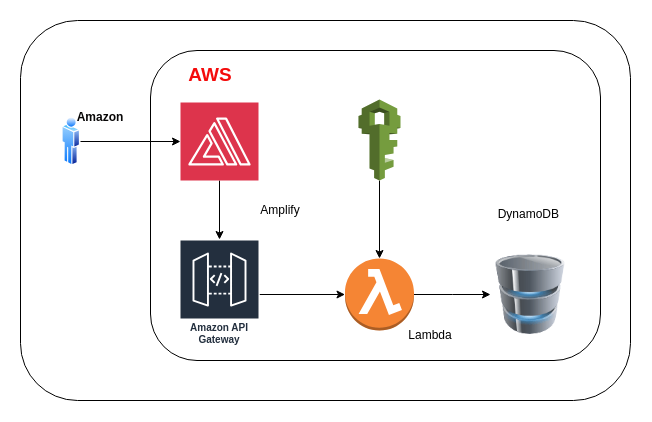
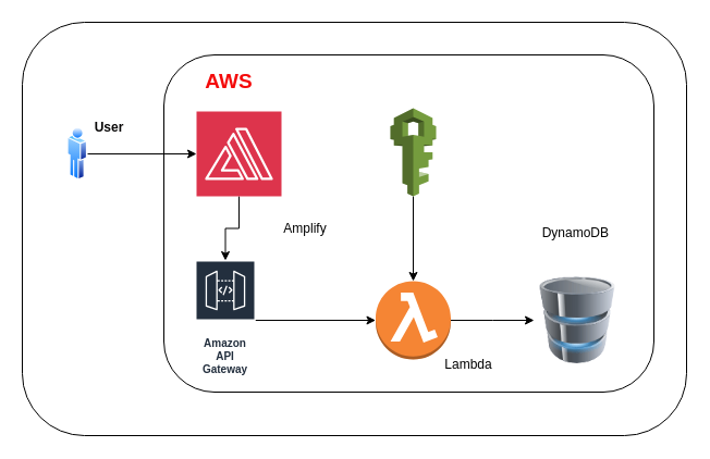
- <mxCell id="17" value="Amazon" style="text;html=1;strokeColor=none;fillColor=none;align=center;verticalAlign=middle;whiteSpace=wrap;rounded=0;fontStyle=1;fontColor=#080707;" vertex="1" parent="1"><mxGeometry x="70" y="102" width="60" height="30" as="geometry" /></mxCell>
+ <mxCell id="17" value="User" style="text;html=1;strokeColor=none;fillColor=none;align=center;verticalAlign=middle;whiteSpace=wrap;rounded=0;fontStyle=1;fontColor=#080707;" vertex="1" parent="1"><mxGeometry x="70" y="102" width="60" height="30" as="geometry" /></mxCell>
- <mxCell id="7" value="Amazon API Gateway" style="sketch=0;outlineConnect=0;fontColor=#232F3E;gradientColor=none;strokeColor=#ffffff;fillColor=#232F3E;dashed=0;verticalLabelPosition=middle;verticalAlign=bottom;align=center;html=1;whiteSpace=wrap;fontSize=10;fontStyle=1;spacing=3;shape=mxgraph.aws4.productIcon;prIcon=mxgraph.aws4.api_gateway;" vertex="1" parent="1"><mxGeometry x="179" y="239" width="80" height="110" as="geometry" /></mxCell>
+ <mxCell id="7" value="Amazon API Gateway" style="sketch=0;outlineConnect=0;fontColor=#232F3E;gradientColor=none;strokeColor=#ffffff;fillColor=#232F3E;dashed=0;verticalLabelPosition=middle;verticalAlign=bottom;align=center;html=1;whiteSpace=wrap;fontSize=10;fontStyle=1;spacing=3;shape=mxgraph.aws4.productIcon;prIcon=mxgraph.aws4.api_gateway;" vertex="1" parent="1"><mxGeometry x="179" y="239" width="55" height="110" as="geometry" /></mxCell>
